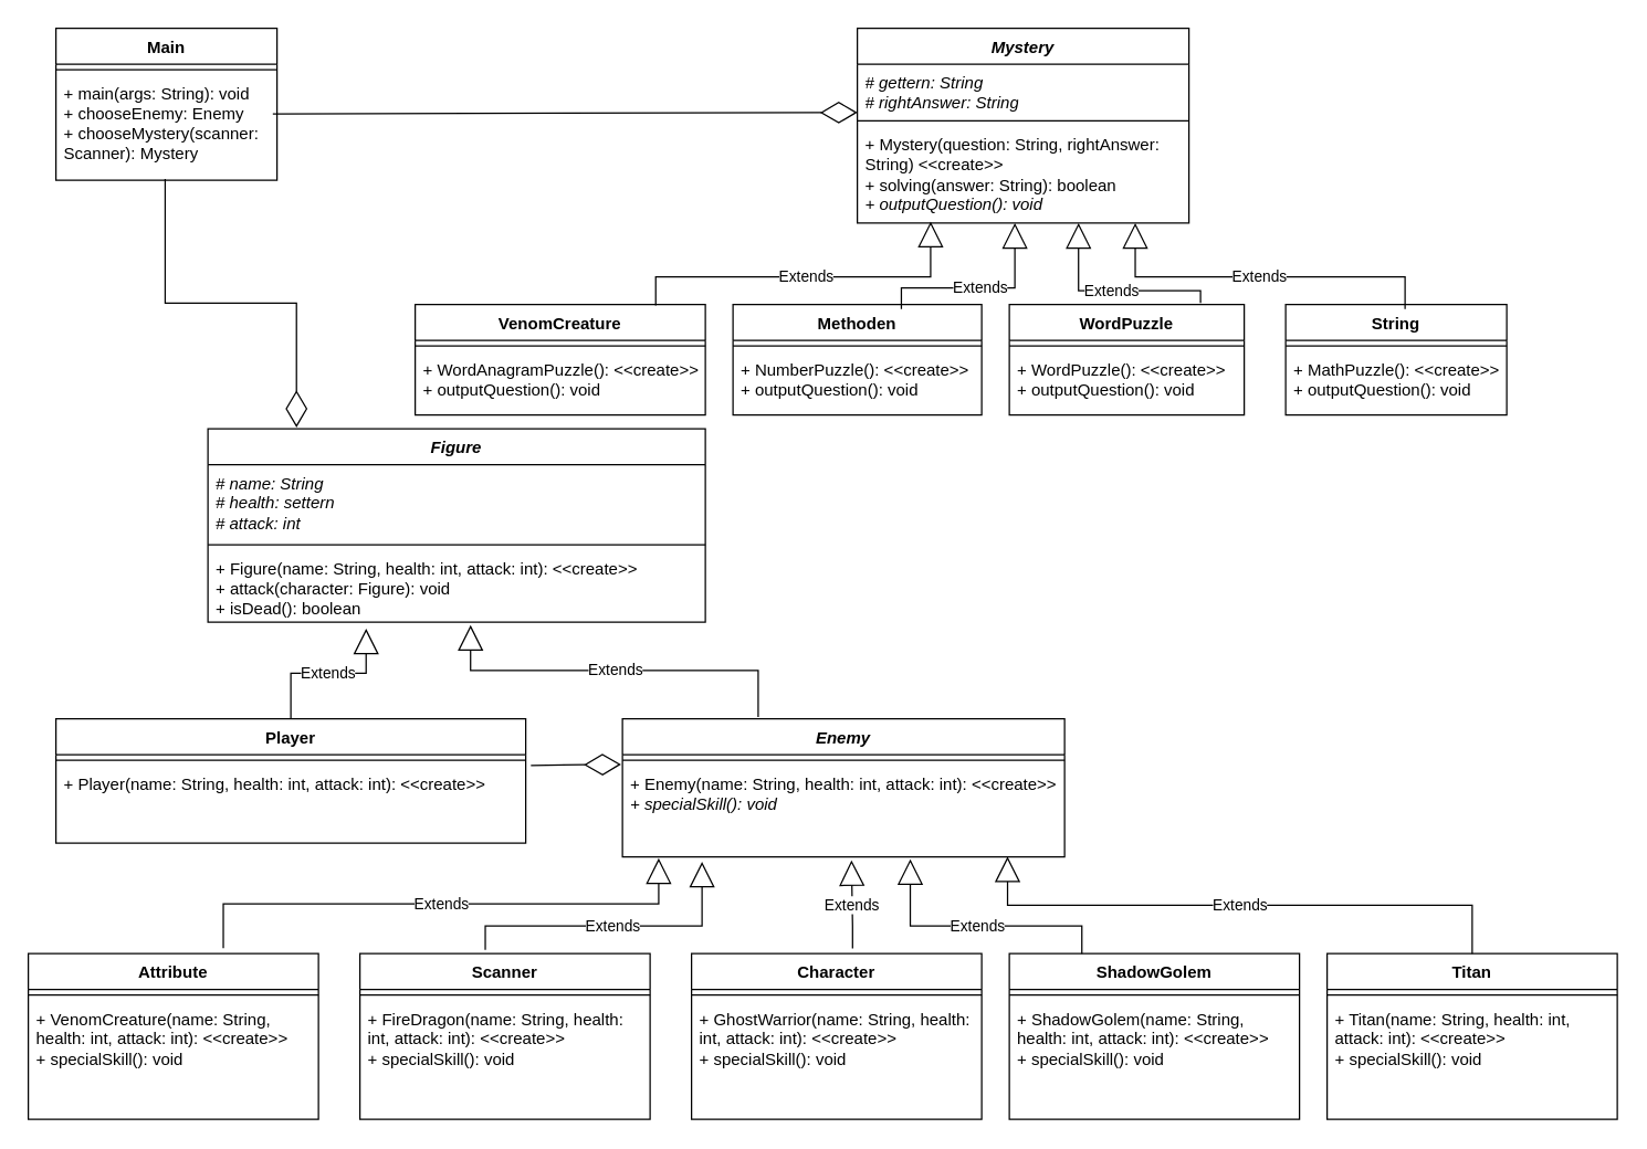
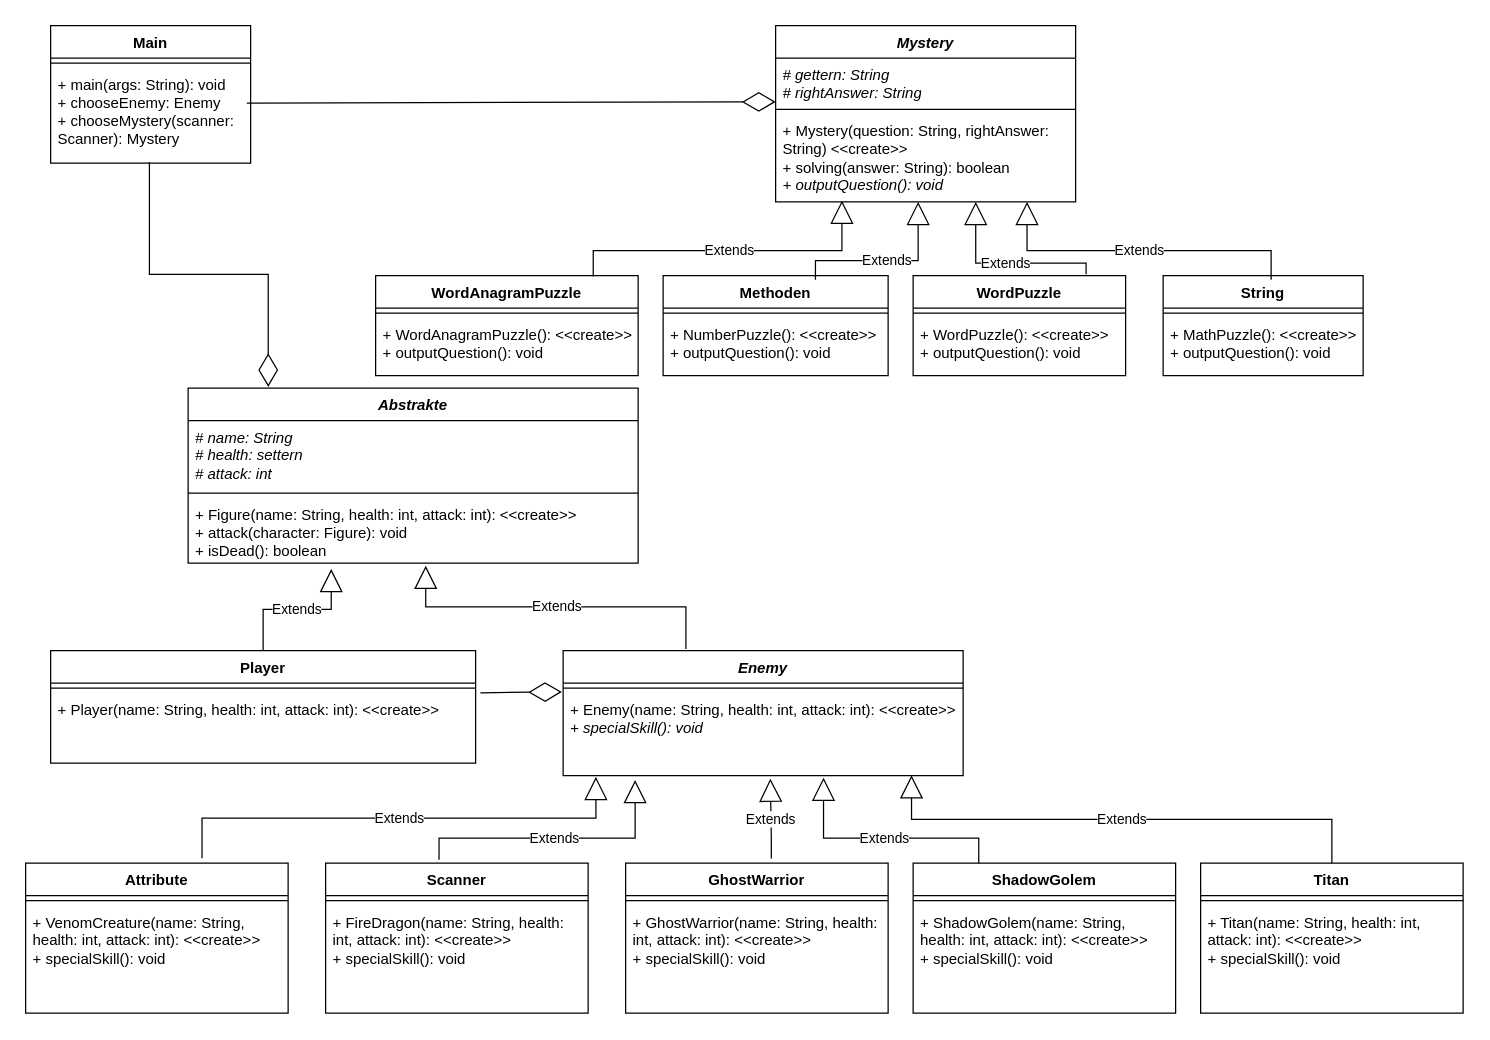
- <mxCell id="8" value="VenomCreature" style="swimlane;fontStyle=1;align=center;verticalAlign=top;childLayout=stackLayout;horizontal=1;startSize=26;horizontalStack=0;resizeParent=1;resizeParentMax=0;resizeLast=0;collapsible=1;marginBottom=0;whiteSpace=wrap;html=1;" parent="1" vertex="1"><mxGeometry x="300" y="220" width="210" height="80" as="geometry" /></mxCell>
+ <mxCell id="8" value="WordAnagramPuzzle" style="swimlane;fontStyle=1;align=center;verticalAlign=top;childLayout=stackLayout;horizontal=1;startSize=26;horizontalStack=0;resizeParent=1;resizeParentMax=0;resizeLast=0;collapsible=1;marginBottom=0;whiteSpace=wrap;html=1;" parent="1" vertex="1"><mxGeometry x="300" y="220" width="210" height="80" as="geometry" /></mxCell>
- <mxCell id="20" value="Figure" style="swimlane;fontStyle=3;align=center;verticalAlign=top;childLayout=stackLayout;horizontal=1;startSize=26;horizontalStack=0;resizeParent=1;resizeParentMax=0;resizeLast=0;collapsible=1;marginBottom=0;whiteSpace=wrap;html=1;" parent="1" vertex="1"><mxGeometry x="150" y="310" width="360" height="140" as="geometry" /></mxCell>
+ <mxCell id="20" value="Abstrakte" style="swimlane;fontStyle=3;align=center;verticalAlign=top;childLayout=stackLayout;horizontal=1;startSize=26;horizontalStack=0;resizeParent=1;resizeParentMax=0;resizeLast=0;collapsible=1;marginBottom=0;whiteSpace=wrap;html=1;" parent="1" vertex="1"><mxGeometry x="150" y="310" width="360" height="140" as="geometry" /></mxCell>
- <mxCell id="33" value="Character" style="swimlane;fontStyle=1;align=center;verticalAlign=top;childLayout=stackLayout;horizontal=1;startSize=26;horizontalStack=0;resizeParent=1;resizeParentMax=0;resizeLast=0;collapsible=1;marginBottom=0;whiteSpace=wrap;html=1;" parent="1" vertex="1"><mxGeometry x="500" y="690" width="210" height="120" as="geometry" /></mxCell>
+ <mxCell id="33" value="GhostWarrior" style="swimlane;fontStyle=1;align=center;verticalAlign=top;childLayout=stackLayout;horizontal=1;startSize=26;horizontalStack=0;resizeParent=1;resizeParentMax=0;resizeLast=0;collapsible=1;marginBottom=0;whiteSpace=wrap;html=1;" parent="1" vertex="1"><mxGeometry x="500" y="690" width="210" height="120" as="geometry" /></mxCell>
